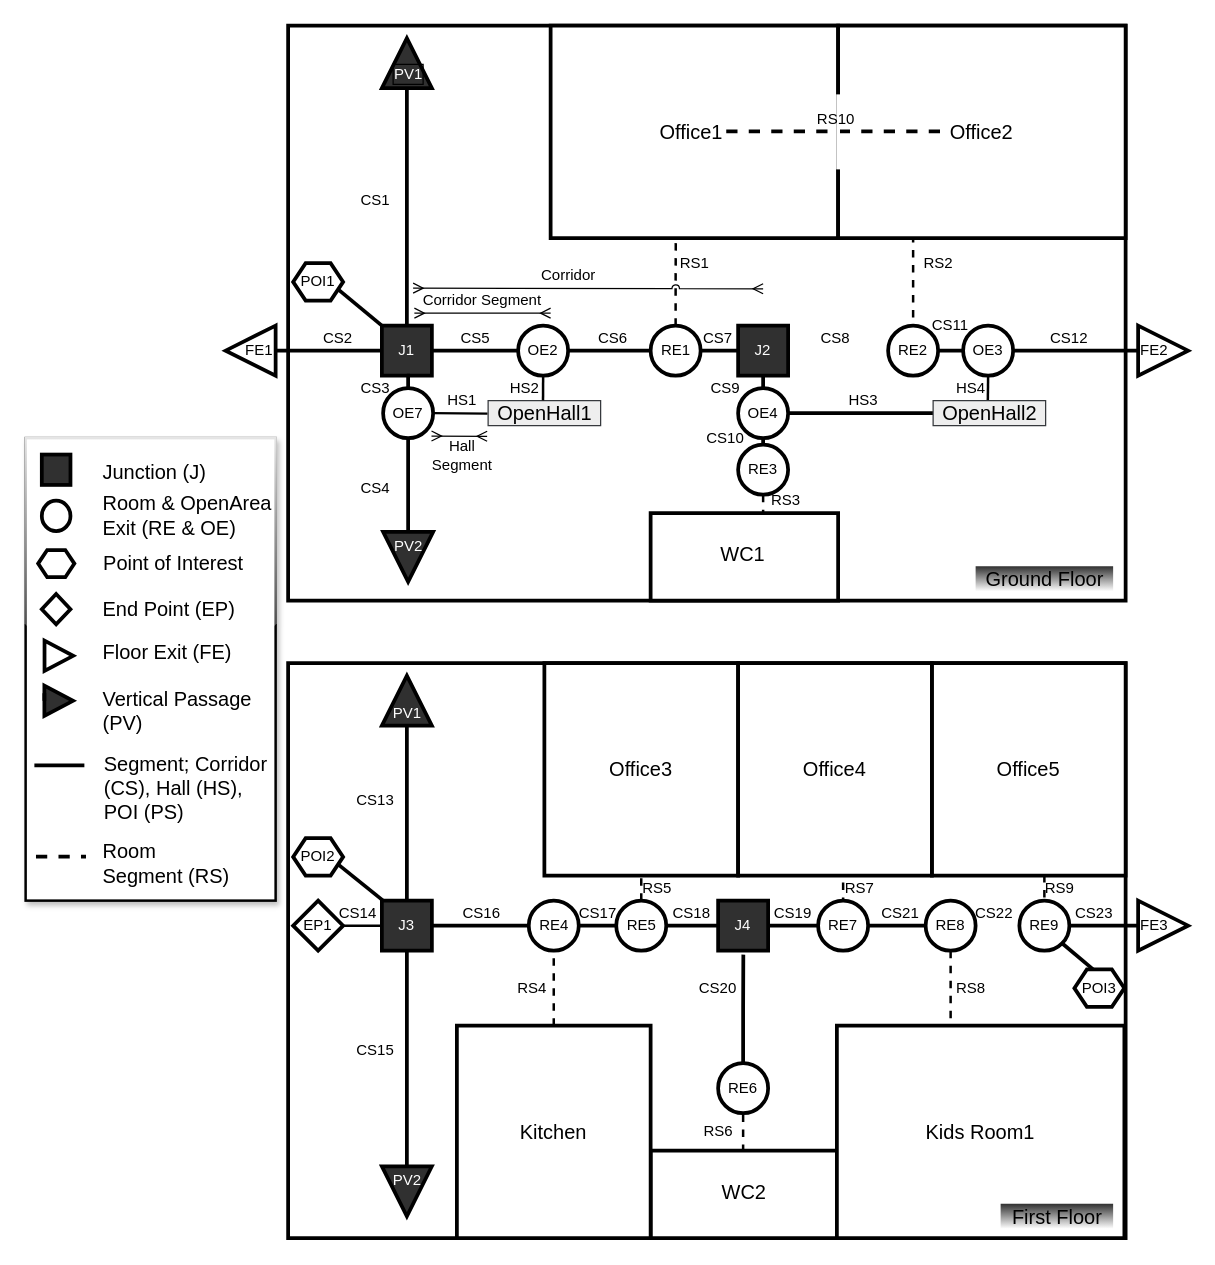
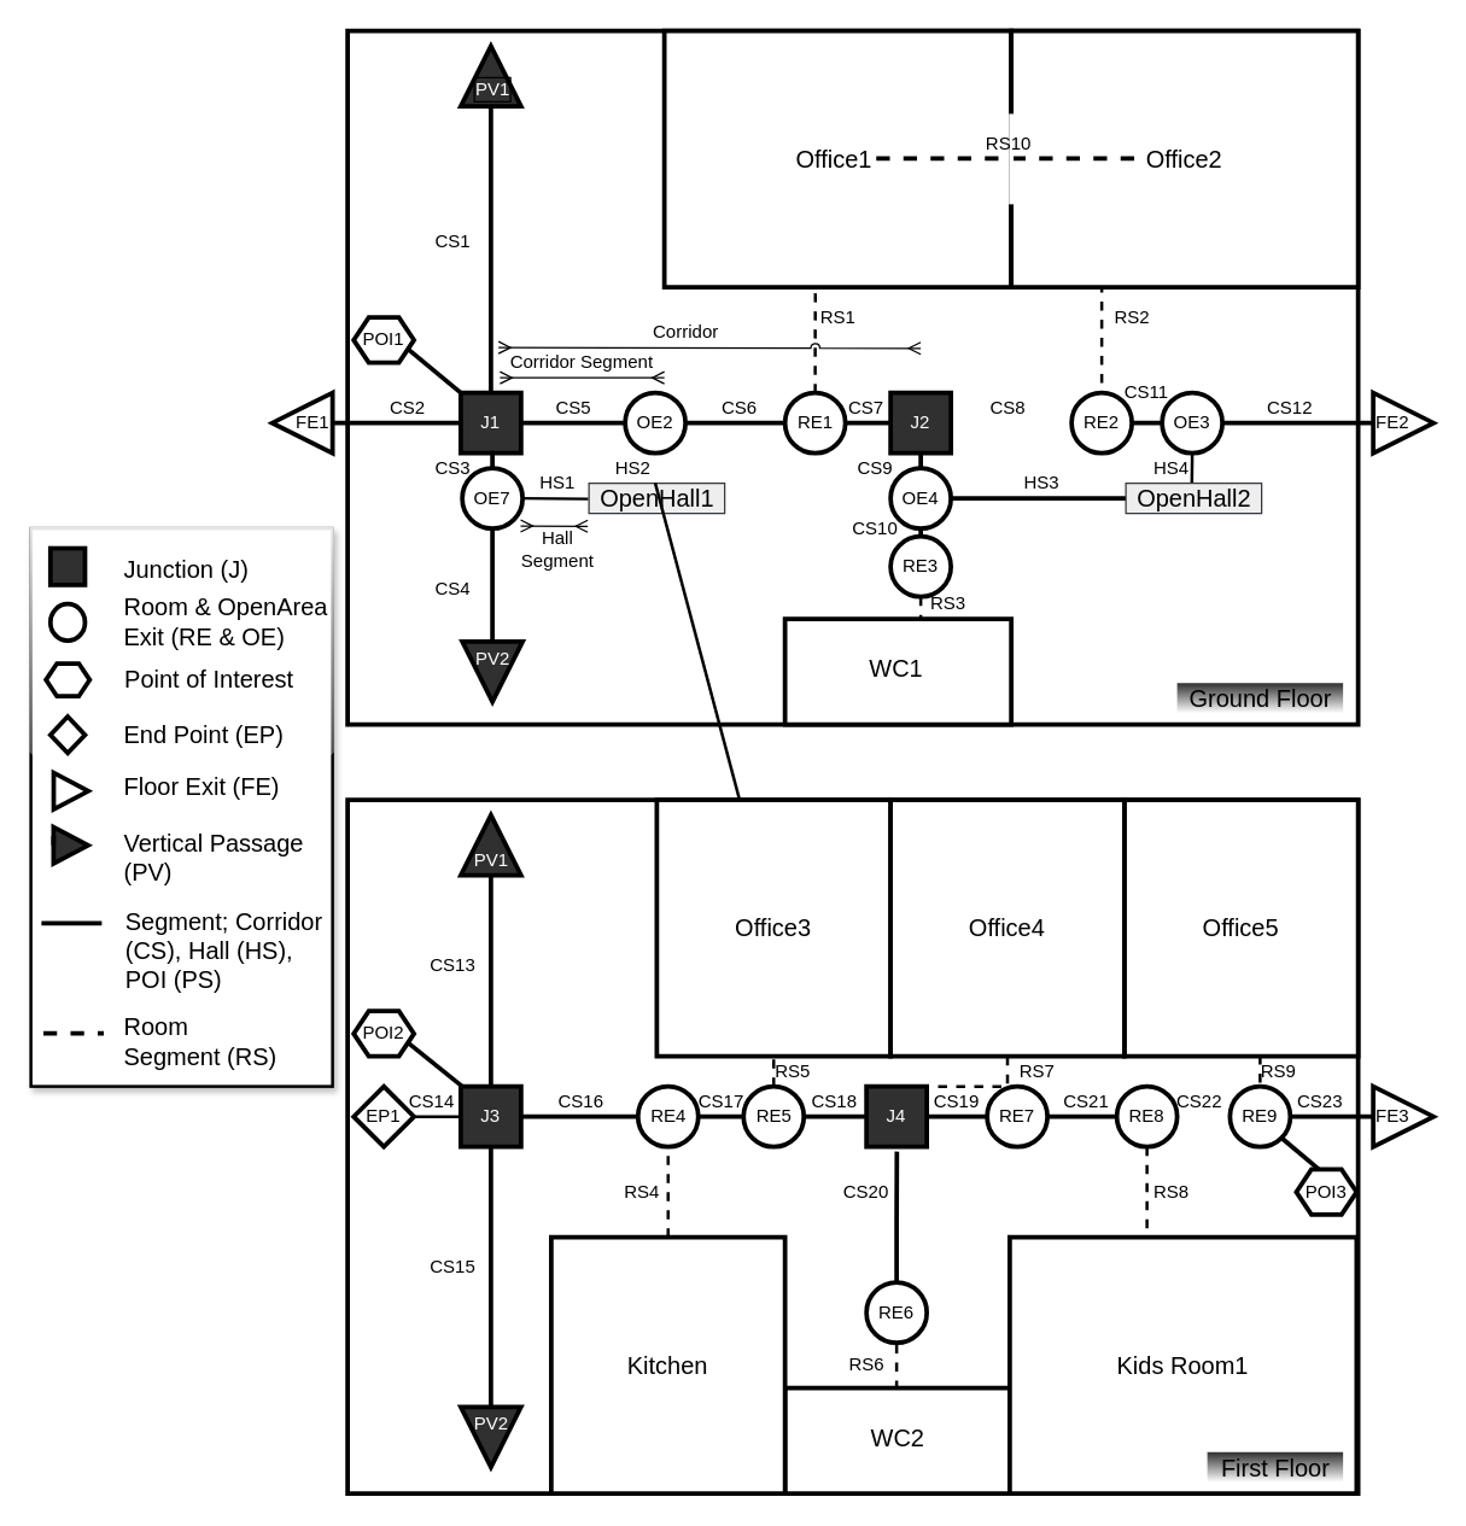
- <mxCell id="81" value="" style="endArrow=none;html=1;strokeWidth=2;exitX=0.488;exitY=-0.01;exitDx=0;exitDy=0;exitPerimeter=0;entryX=0.5;entryY=1;entryDx=0;entryDy=0;" parent="1" source="78" target="79" edge="1"><mxGeometry width="50" height="50" relative="1" as="geometry"><mxPoint x="434" y="379" as="sourcePoint" /><mxPoint x="434.29" y="300" as="targetPoint" /></mxGeometry></mxCell>
+ <mxCell id="81" value="" style="endArrow=none;html=1;strokeWidth=2;exitX=0.488;exitY=-0.01;exitDx=0;exitDy=0;exitPerimeter=0;" parent="1" source="78" target="10" edge="1"><mxGeometry width="50" height="50" relative="1" as="geometry"><mxPoint x="434" y="379" as="sourcePoint" /><mxPoint x="434.29" y="300" as="targetPoint" /></mxGeometry></mxCell>
- <mxCell id="16" style="edgeStyle=orthogonalEdgeStyle;rounded=0;orthogonalLoop=1;jettySize=auto;html=1;exitX=0.5;exitY=1;exitDx=0;exitDy=0;entryX=0.5;entryY=0;entryDx=0;entryDy=0;dashed=1;endArrow=none;endFill=0;strokeWidth=2;fontSize=16;" parent="1" source="17" target="25" edge="1"><mxGeometry relative="1" as="geometry" /></mxCell>
+ <mxCell id="16" style="edgeStyle=orthogonalEdgeStyle;rounded=0;orthogonalLoop=1;jettySize=auto;html=1;exitX=0.5;exitY=1;exitDx=0;exitDy=0;dashed=1;endArrow=none;endFill=0;strokeWidth=2;fontSize=16;" parent="1" source="17" target="87" edge="1"><mxGeometry relative="1" as="geometry" /></mxCell>
